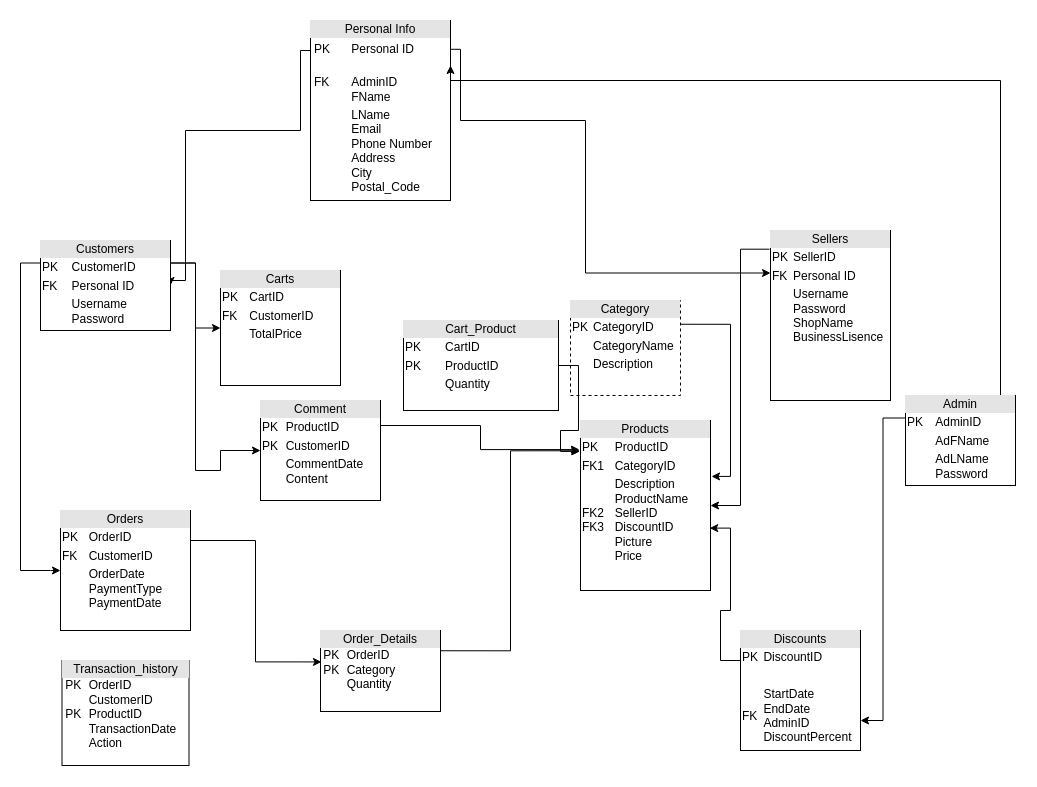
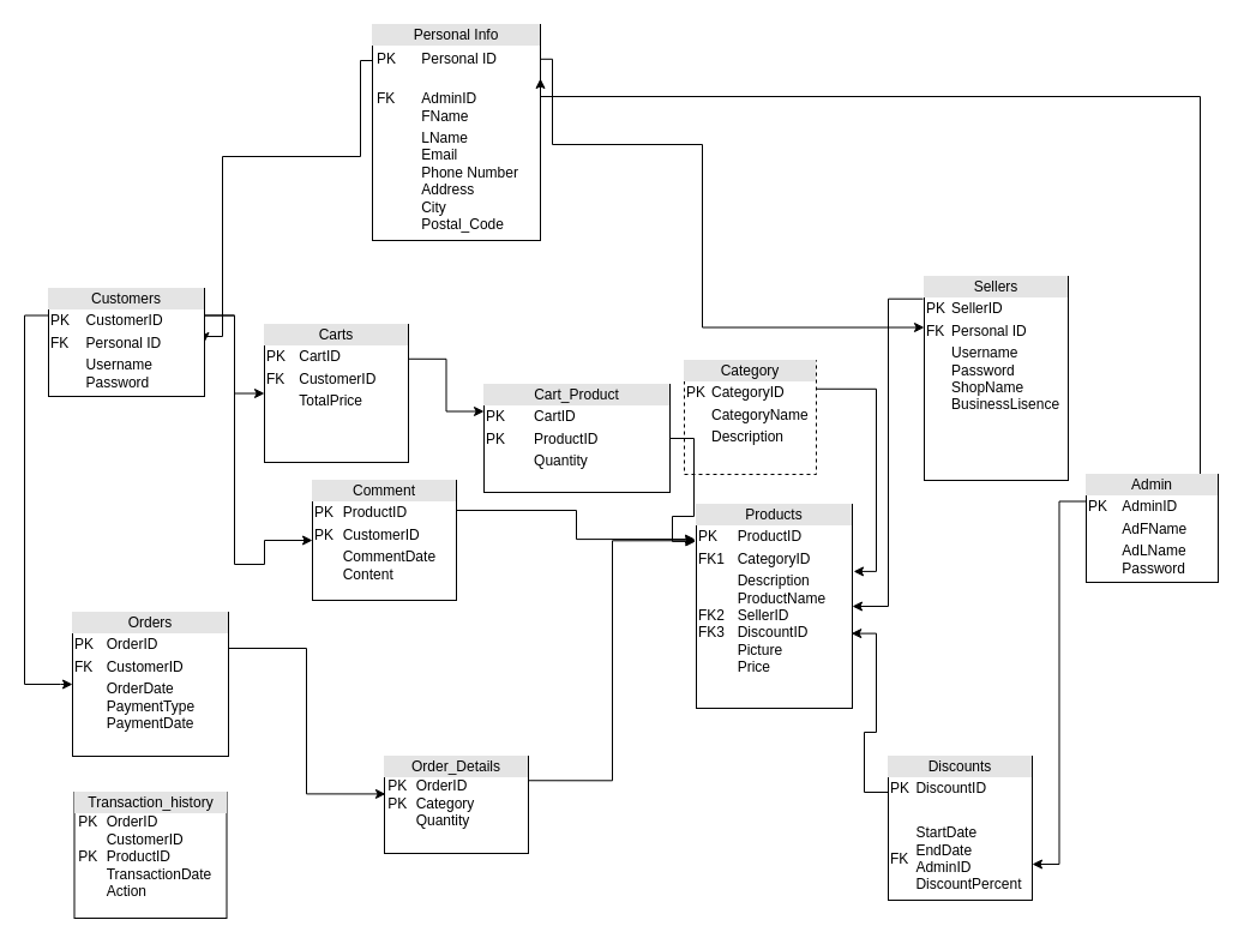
+ <mxCell id="16" style="edgeStyle=orthogonalEdgeStyle;rounded=0;orthogonalLoop=1;jettySize=auto;html=1;exitX=1;exitY=0.25;exitDx=0;exitDy=0;entryX=0;entryY=0.25;entryDx=0;entryDy=0;" parent="1" source="17" target="18" edge="1"><mxGeometry relative="1" as="geometry" /></mxCell>
